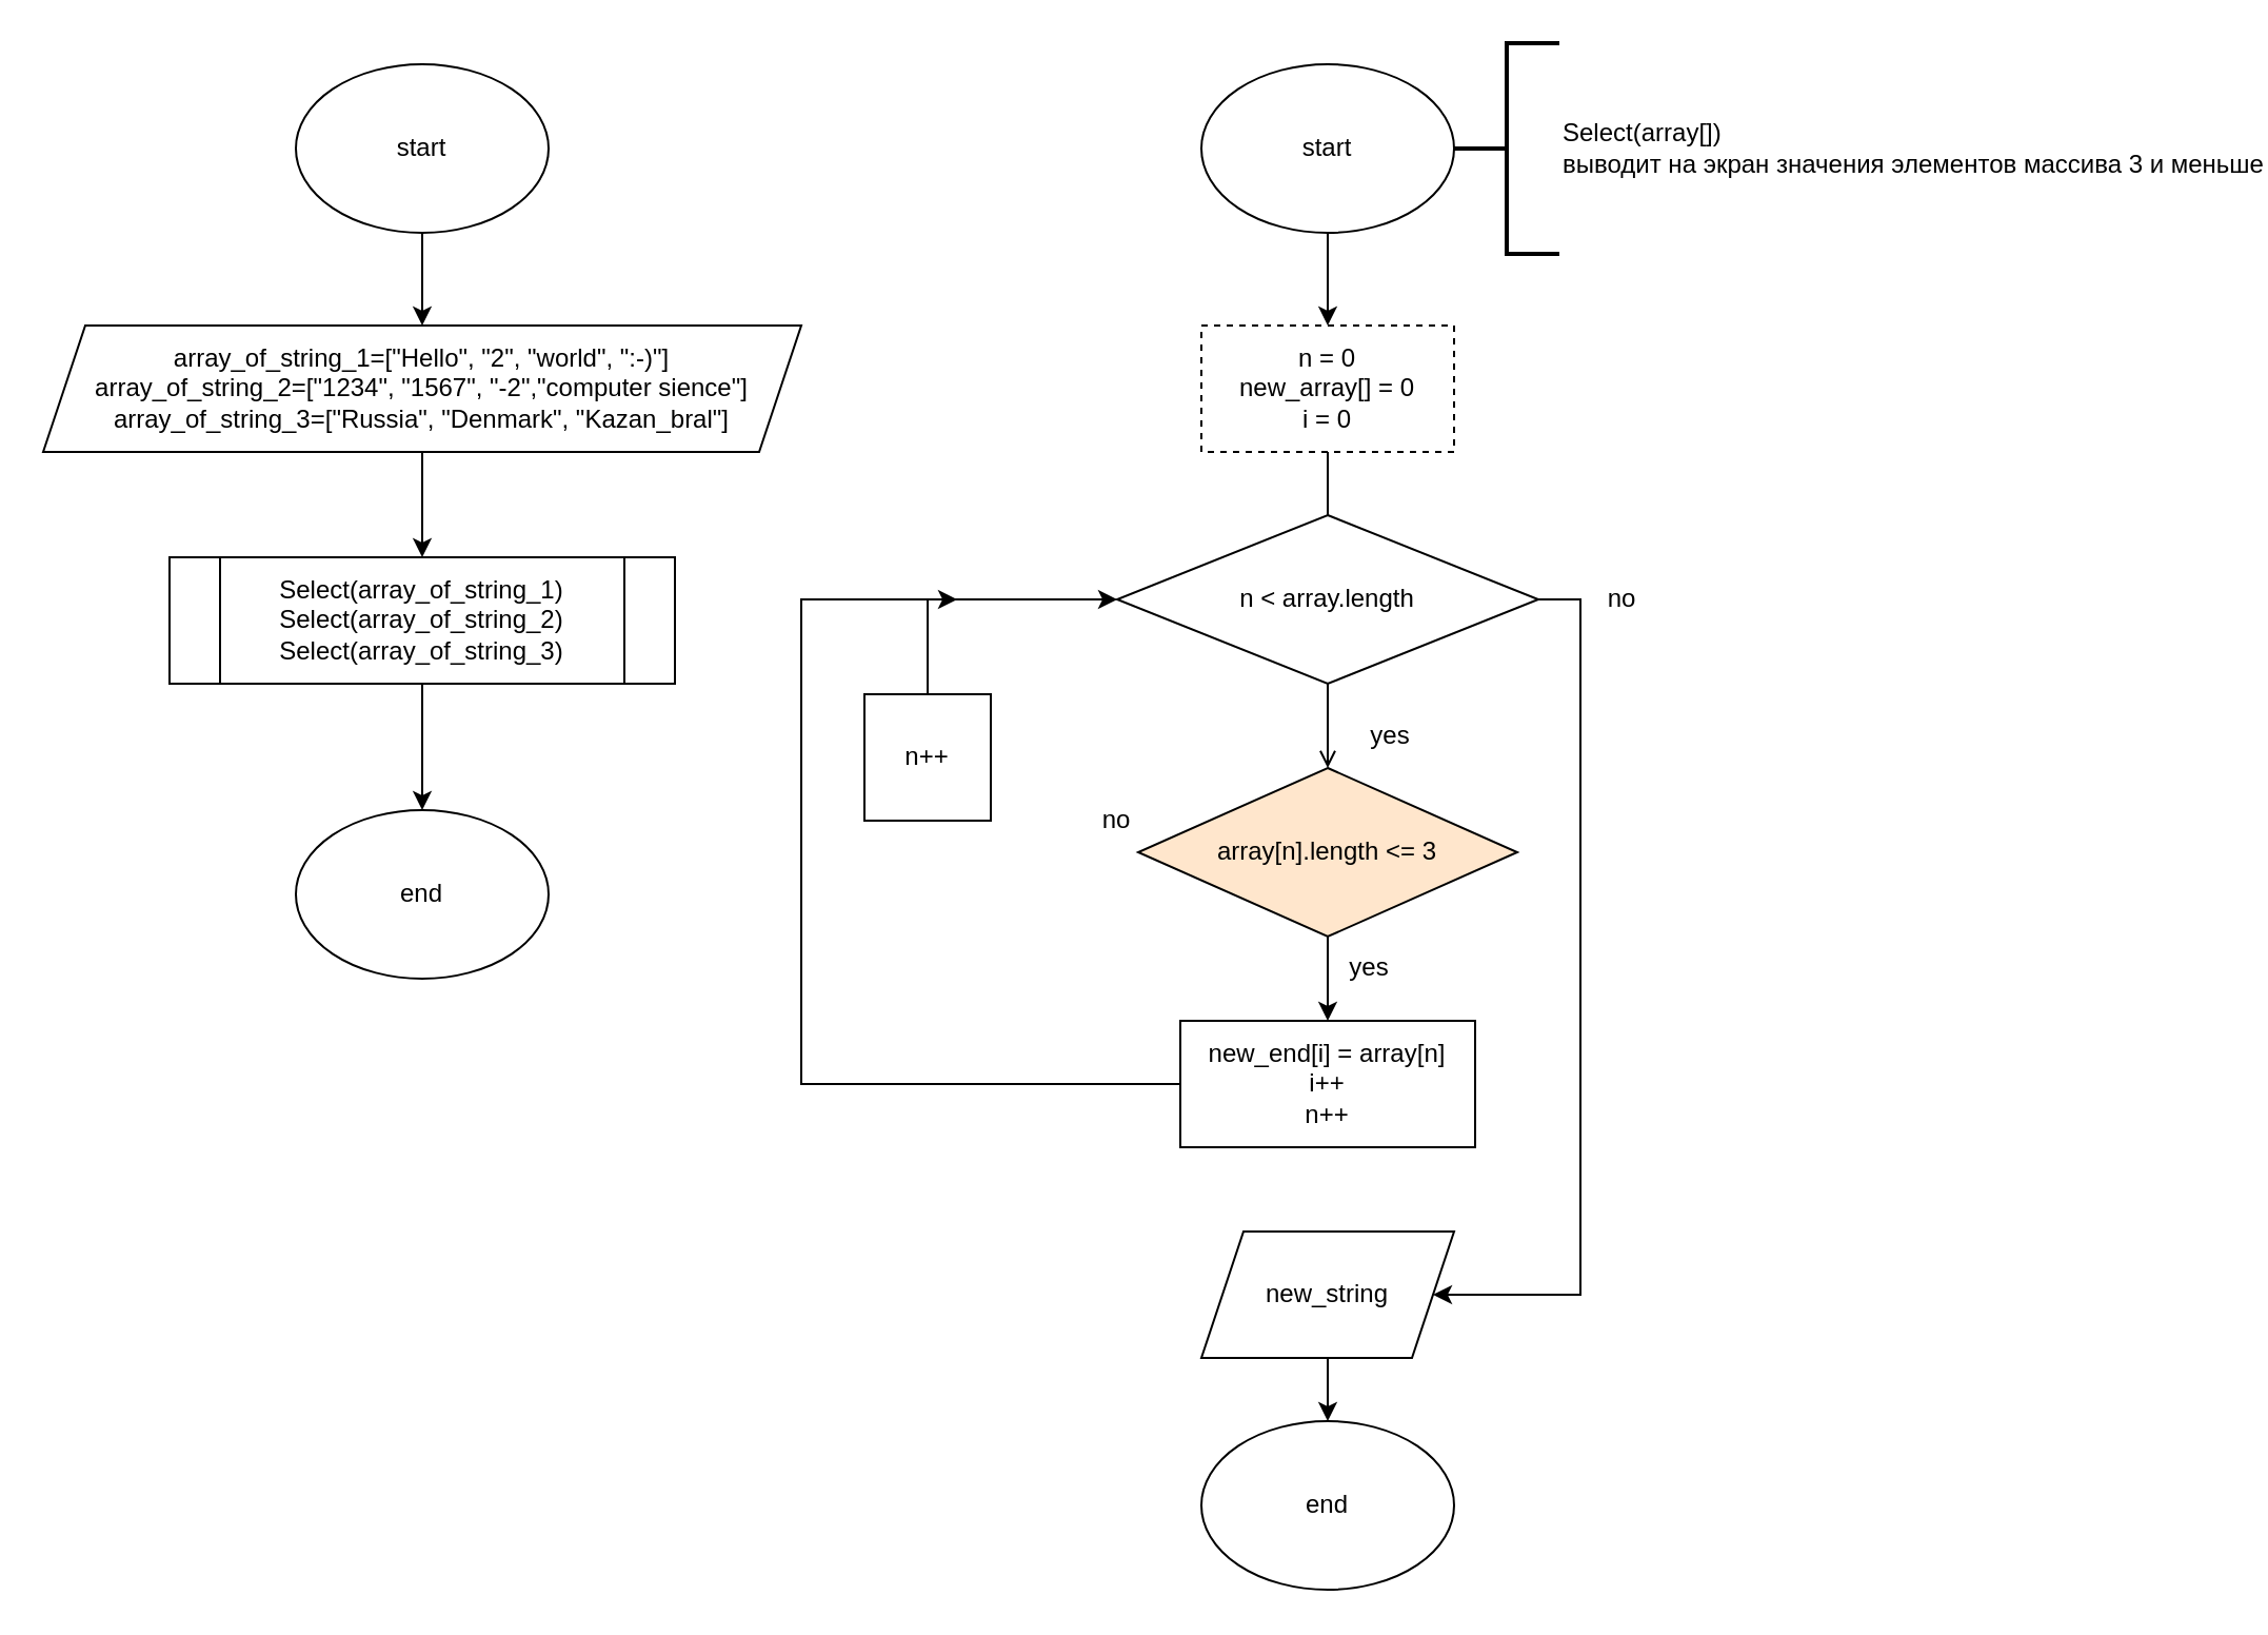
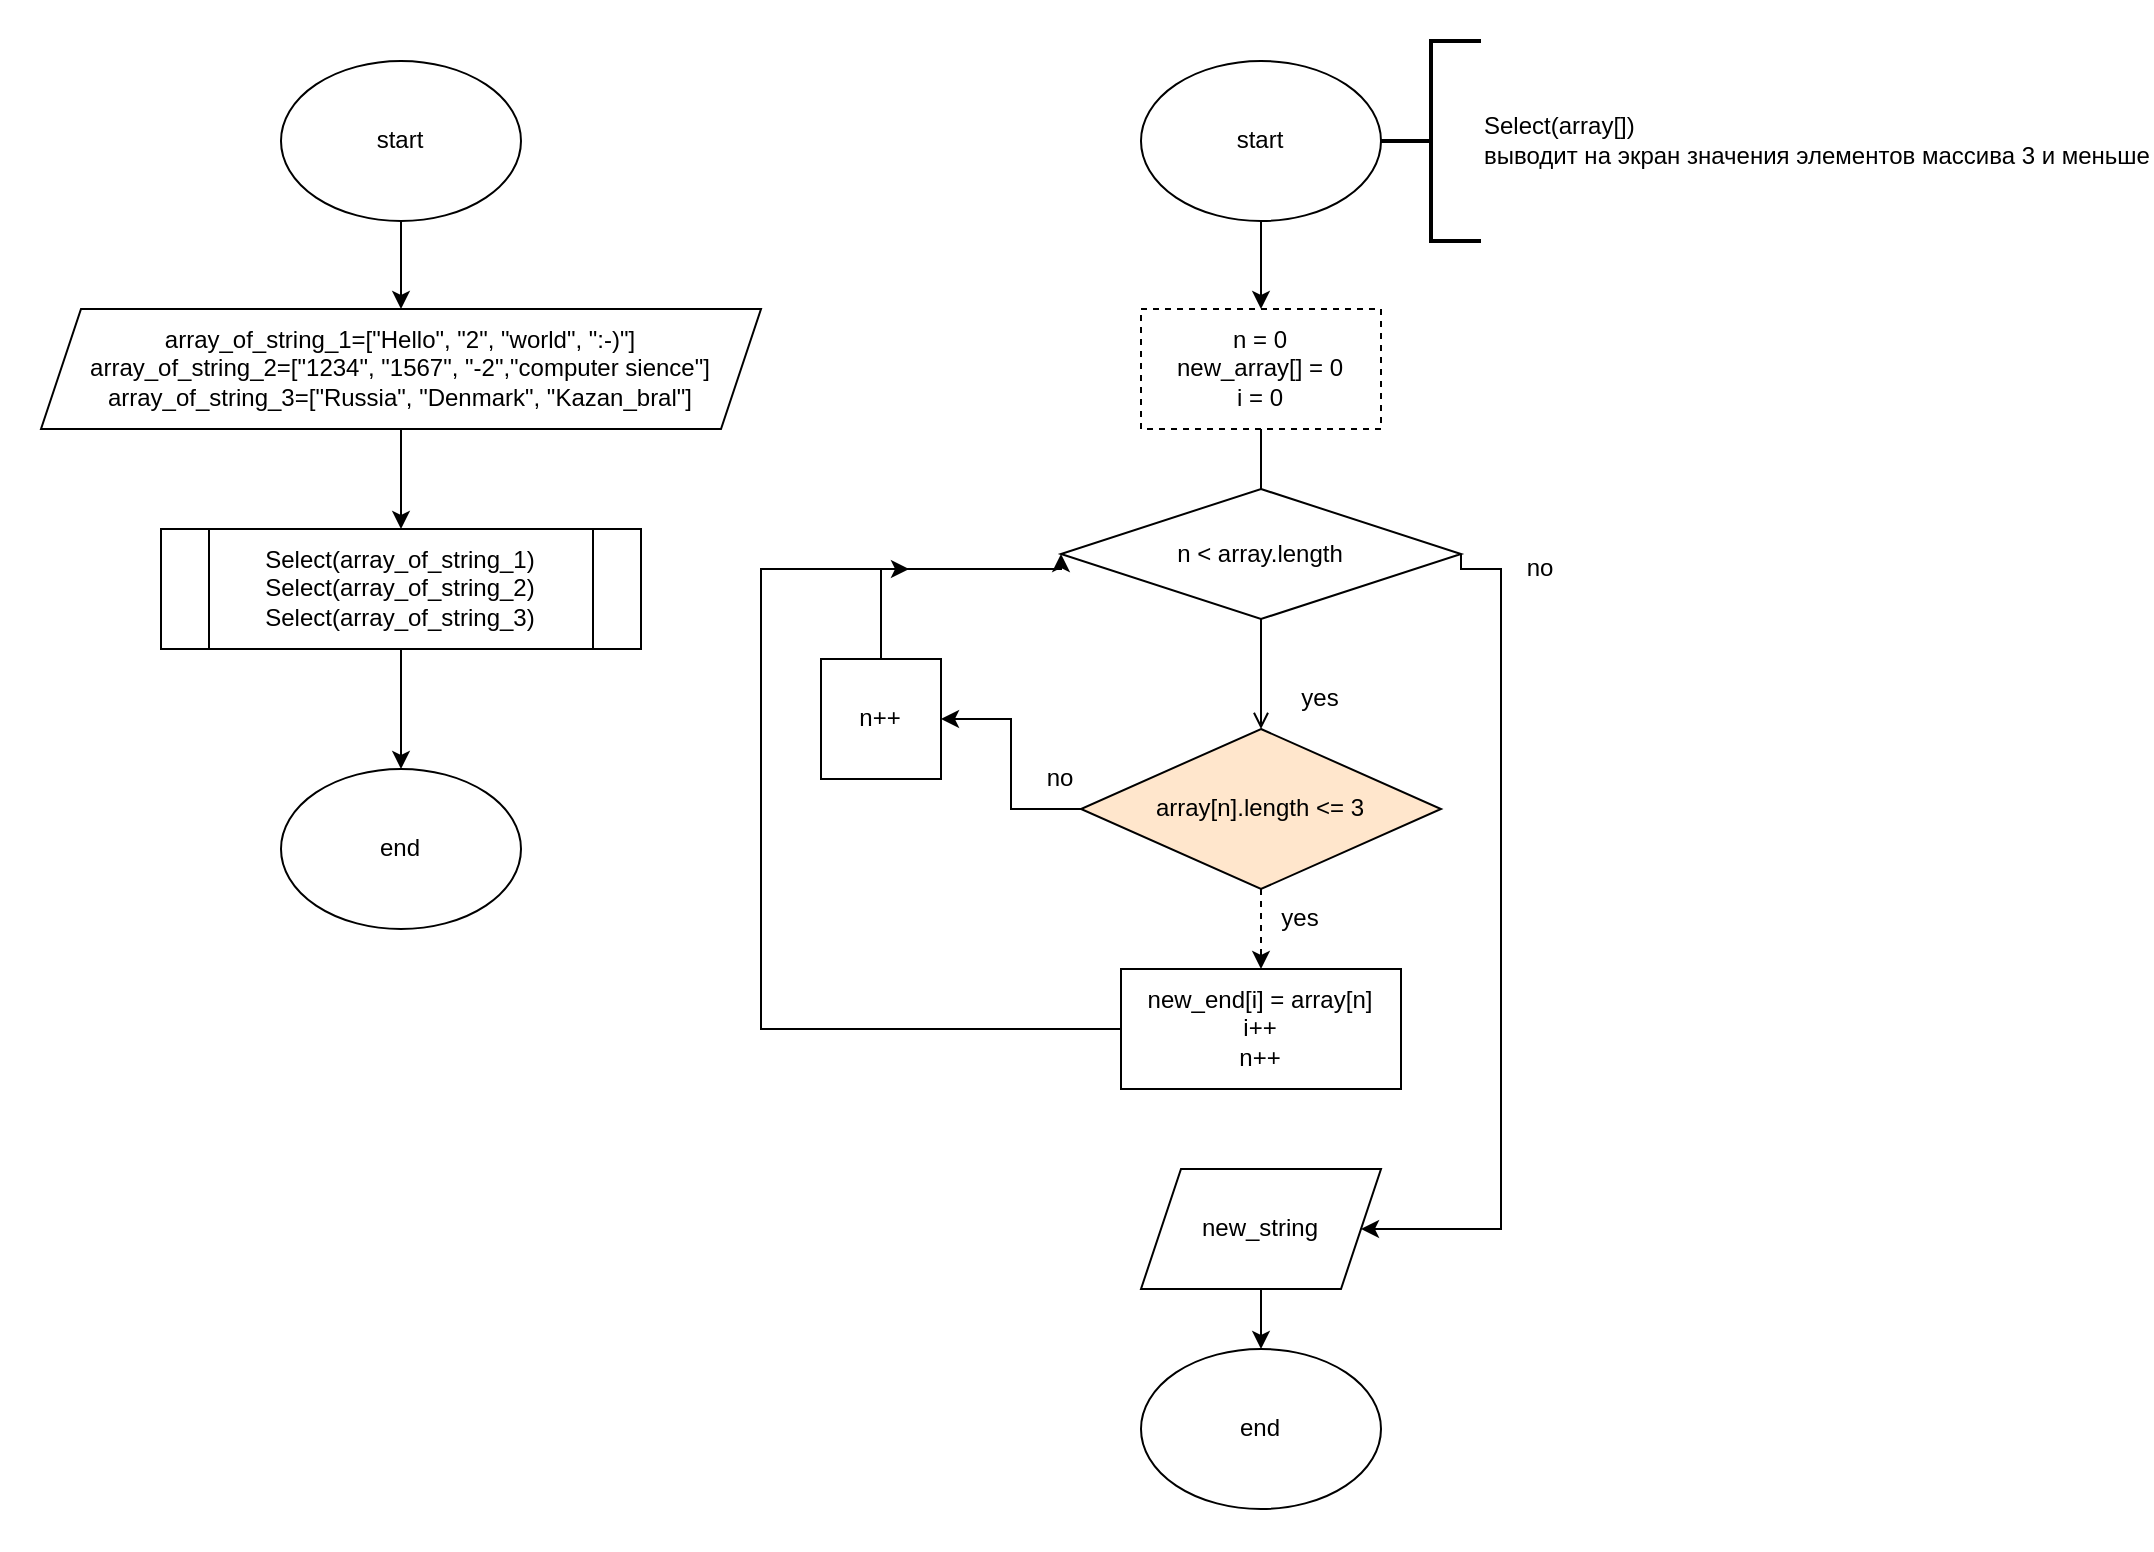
- <mxCell id="14" value="n &amp;lt; array.length" style="rhombus;whiteSpace=wrap;html=1;" vertex="1" parent="1"><mxGeometry x="530" y="244" width="200" height="80" as="geometry" /></mxCell>
+ <mxCell id="14" value="n &amp;lt; array.length" style="rhombus;whiteSpace=wrap;html=1;" vertex="1" parent="1"><mxGeometry x="530" y="244" width="200" height="65" as="geometry" /></mxCell>
+ <mxCell id="18" value="" style="edgeStyle=orthogonalEdgeStyle;rounded=0;orthogonalLoop=1;jettySize=auto;html=1;" edge="1" parent="1" source="19" target="27"><mxGeometry relative="1" as="geometry" /></mxCell>
- <mxCell id="17" value="" style="edgeStyle=orthogonalEdgeStyle;rounded=0;orthogonalLoop=1;jettySize=auto;html=1;" edge="1" parent="1" source="19" target="22"><mxGeometry relative="1" as="geometry" /></mxCell>
+ <mxCell id="17" value="" style="edgeStyle=orthogonalEdgeStyle;rounded=0;orthogonalLoop=1;jettySize=auto;html=1;dashed=1;" edge="1" parent="1" source="19" target="22"><mxGeometry relative="1" as="geometry" /></mxCell>
